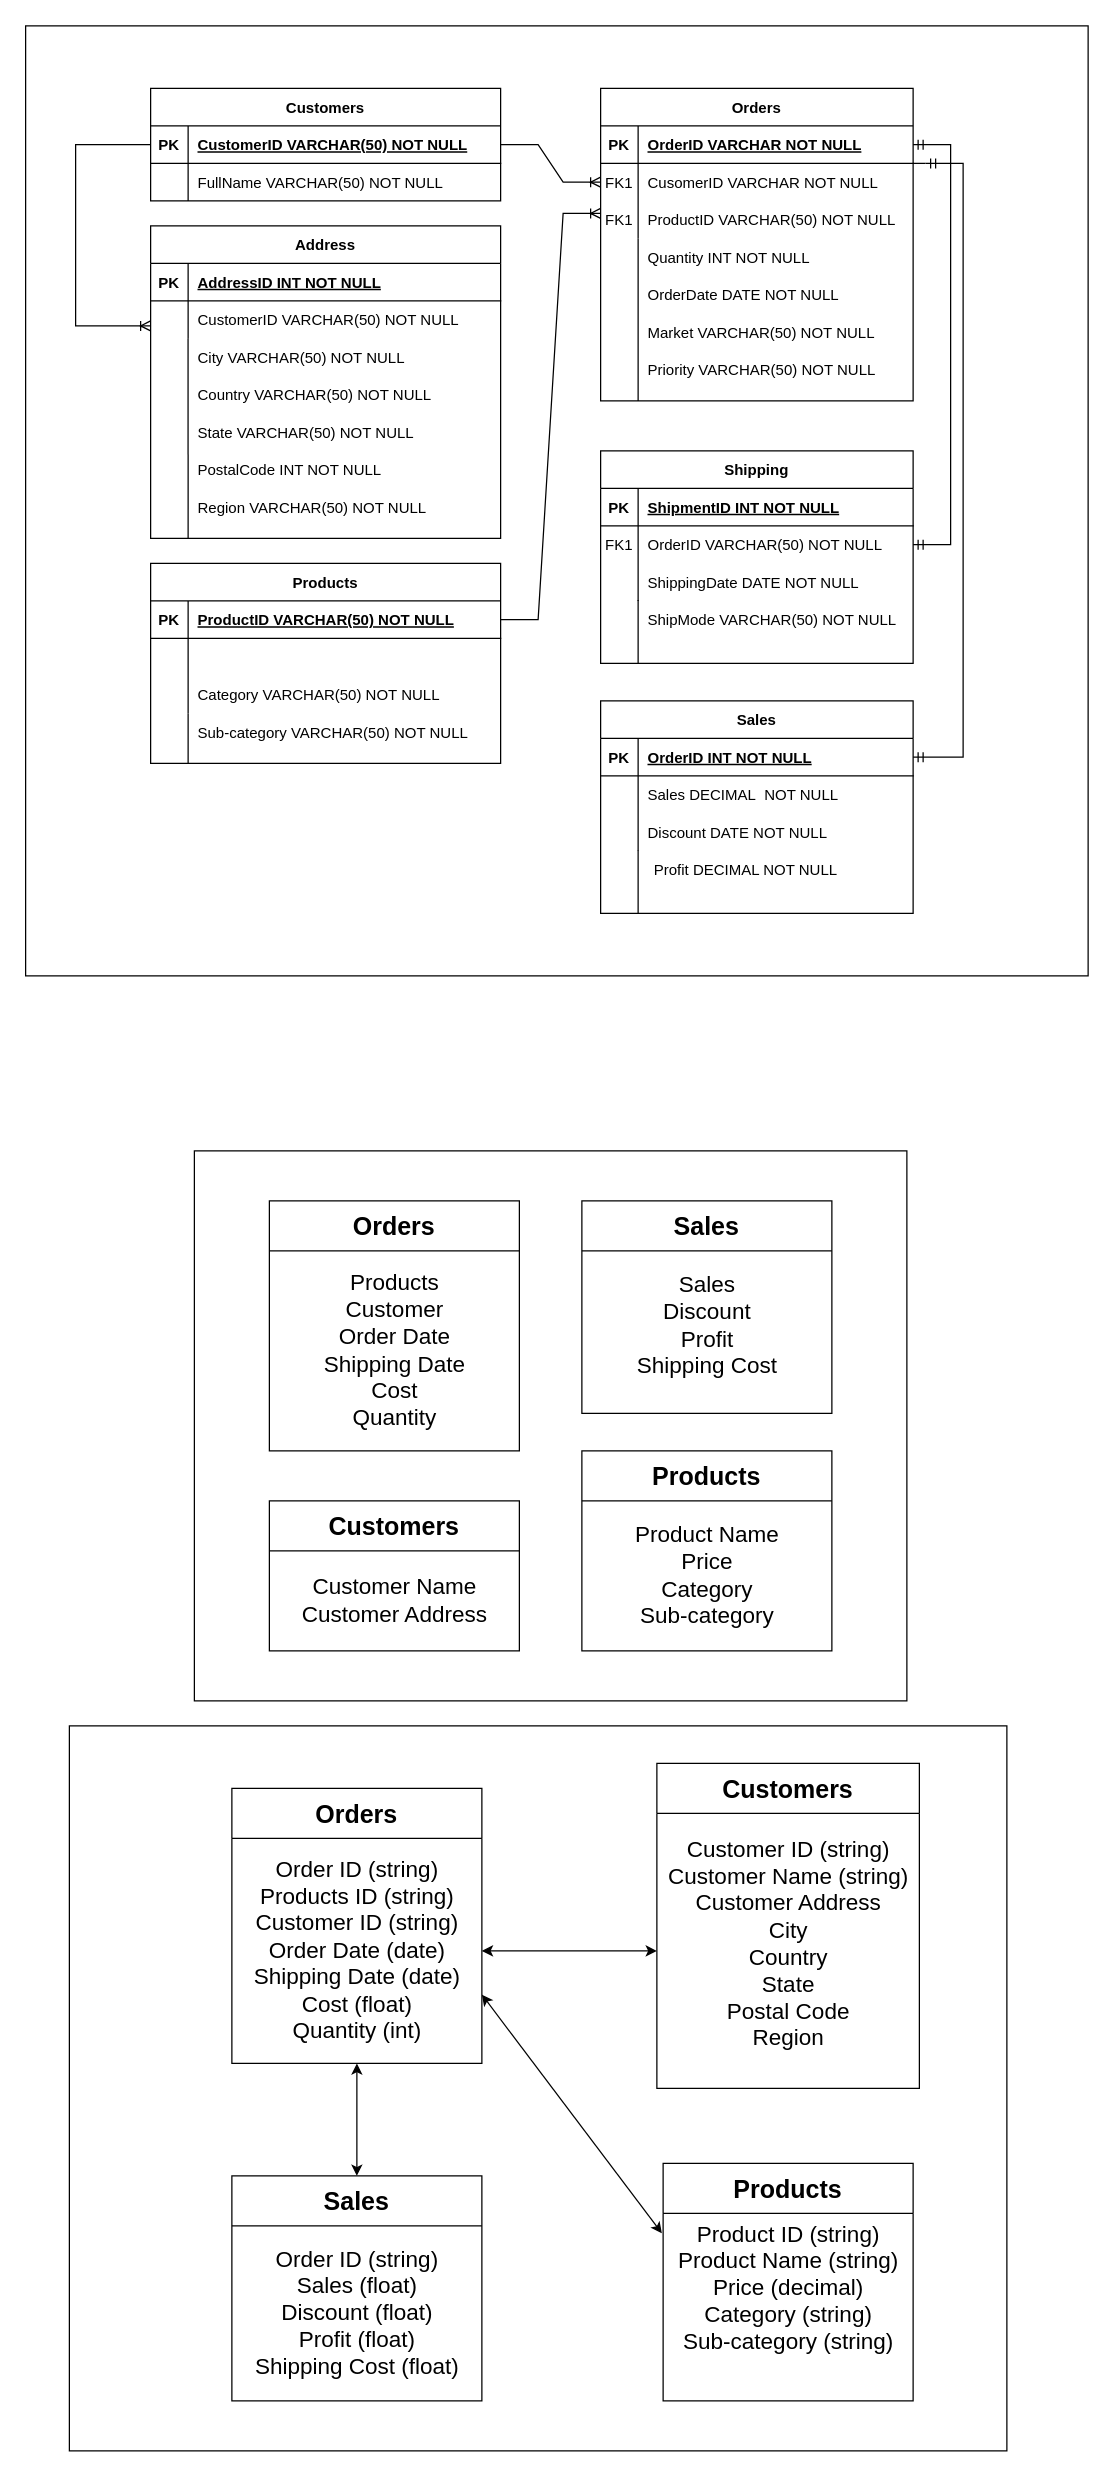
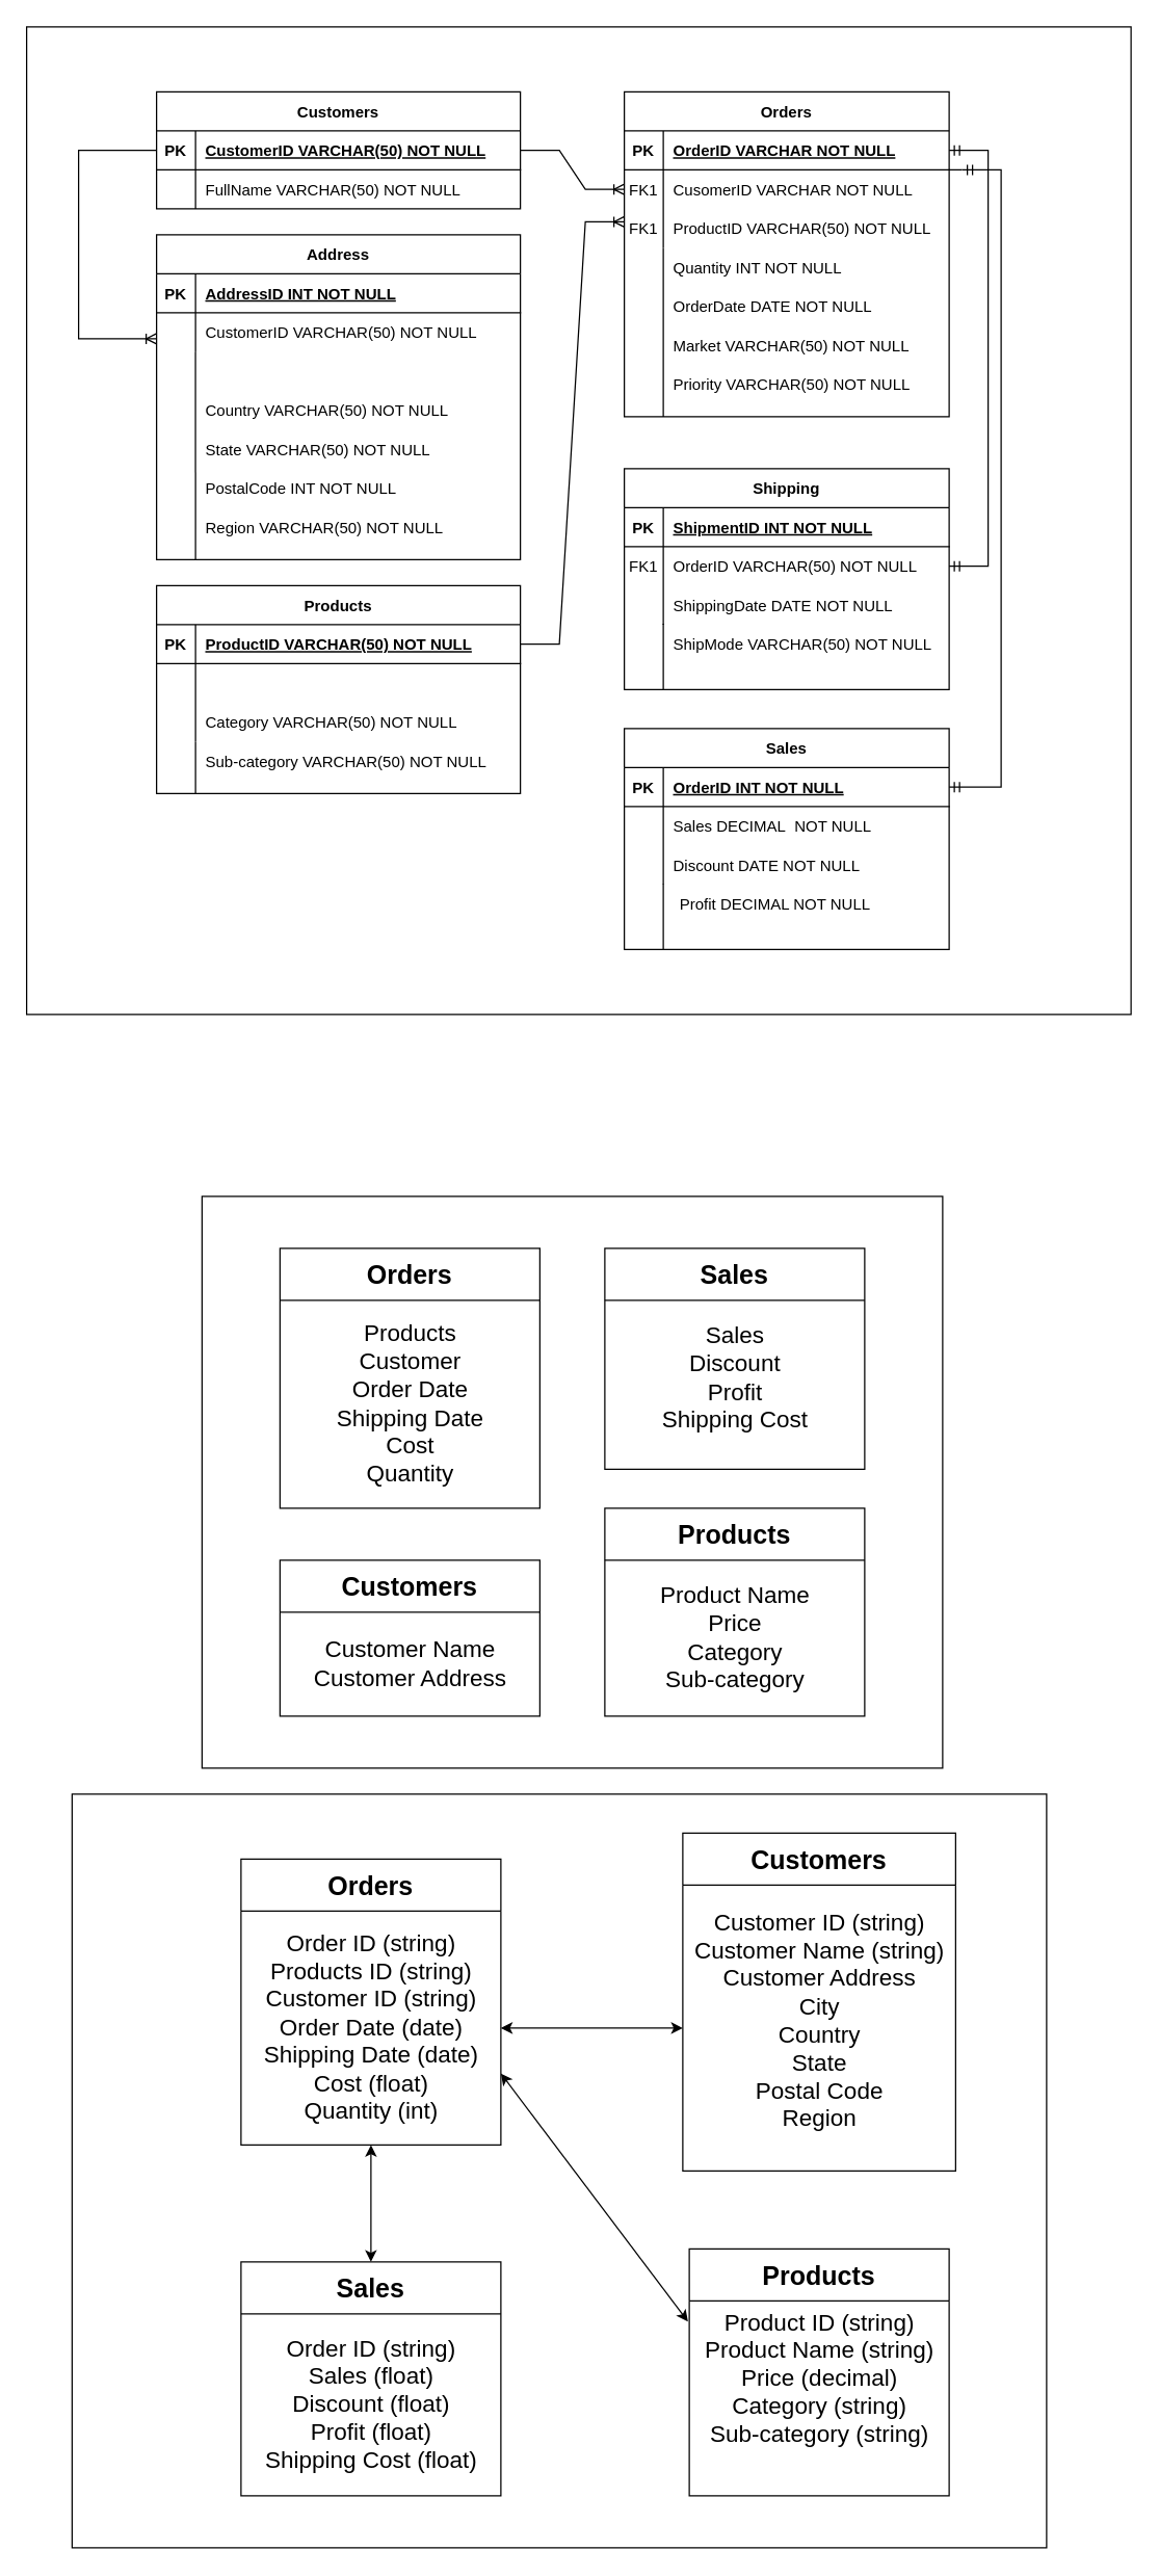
- <mxCell id="81" value="City VARCHAR(50) NOT NULL" style="shape=partialRectangle;overflow=hidden;connectable=0;fillColor=none;top=0;left=0;bottom=0;right=0;align=left;spacingLeft=6;" parent="1" vertex="1"><mxGeometry x="150" y="270" width="250" height="30" as="geometry"><mxRectangle width="250" height="30" as="alternateBounds" /></mxGeometry></mxCell>
